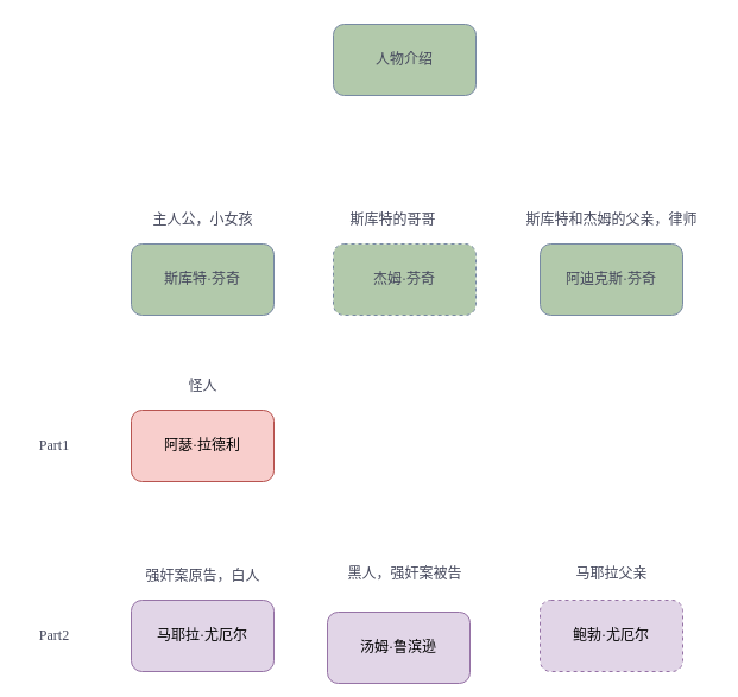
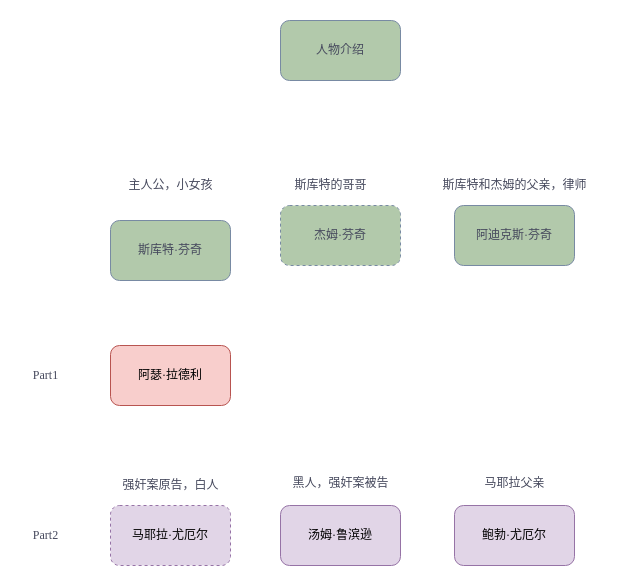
- <mxCell id="3" value="斯库特·芬奇" style="rounded=1;whiteSpace=wrap;html=1;strokeColor=#788AA3;fontColor=#46495D;fillColor=#B2C9AB;fontFamily=Comic Sans MS;" vertex="1" parent="1"><mxGeometry x="110" y="205" width="120" height="60" as="geometry" /></mxCell>
+ <mxCell id="3" value="斯库特·芬奇" style="rounded=1;whiteSpace=wrap;html=1;strokeColor=#788AA3;fontColor=#46495D;fillColor=#B2C9AB;fontFamily=Comic Sans MS;" vertex="1" parent="1"><mxGeometry x="110" y="220" width="120" height="60" as="geometry" /></mxCell>
- <mxCell id="10" value="怪人" style="text;html=1;align=center;verticalAlign=middle;resizable=0;points=[];autosize=1;strokeColor=none;fillColor=none;fontColor=#46495D;fontFamily=Comic Sans MS;" vertex="1" parent="1"><mxGeometry x="145" y="310" width="50" height="30" as="geometry" /></mxCell>
- <mxCell id="8" value="马耶拉·尤厄尔" style="rounded=1;whiteSpace=wrap;html=1;strokeColor=#9673a6;fillColor=#e1d5e7;fontFamily=Comic Sans MS;" vertex="1" parent="1"><mxGeometry x="110" y="505" width="120" height="60" as="geometry" /></mxCell>
+ <mxCell id="8" value="马耶拉·尤厄尔" style="rounded=1;whiteSpace=wrap;html=1;strokeColor=#9673a6;fillColor=#e1d5e7;fontFamily=Comic Sans MS;dashed=1;" vertex="1" parent="1"><mxGeometry x="110" y="505" width="120" height="60" as="geometry" /></mxCell>
- <mxCell id="9" value="鲍勃·尤厄尔" style="rounded=1;whiteSpace=wrap;html=1;strokeColor=#9673a6;fillColor=#e1d5e7;fontFamily=Comic Sans MS;dashed=1;" vertex="1" parent="1"><mxGeometry x="454" y="505" width="120" height="60" as="geometry" /></mxCell>
+ <mxCell id="9" value="鲍勃·尤厄尔" style="rounded=1;whiteSpace=wrap;html=1;strokeColor=#9673a6;fillColor=#e1d5e7;fontFamily=Comic Sans MS;" vertex="1" parent="1"><mxGeometry x="454" y="505" width="120" height="60" as="geometry" /></mxCell>
- <mxCell id="5" value="汤姆·鲁滨逊" style="rounded=1;whiteSpace=wrap;html=1;strokeColor=#9673a6;fillColor=#e1d5e7;fontFamily=Comic Sans MS;" vertex="1" parent="1"><mxGeometry x="275" y="515" width="120" height="60" as="geometry" /></mxCell>
+ <mxCell id="5" value="汤姆·鲁滨逊" style="rounded=1;whiteSpace=wrap;html=1;strokeColor=#9673a6;fillColor=#e1d5e7;fontFamily=Comic Sans MS;" vertex="1" parent="1"><mxGeometry x="280" y="505" width="120" height="60" as="geometry" /></mxCell>
